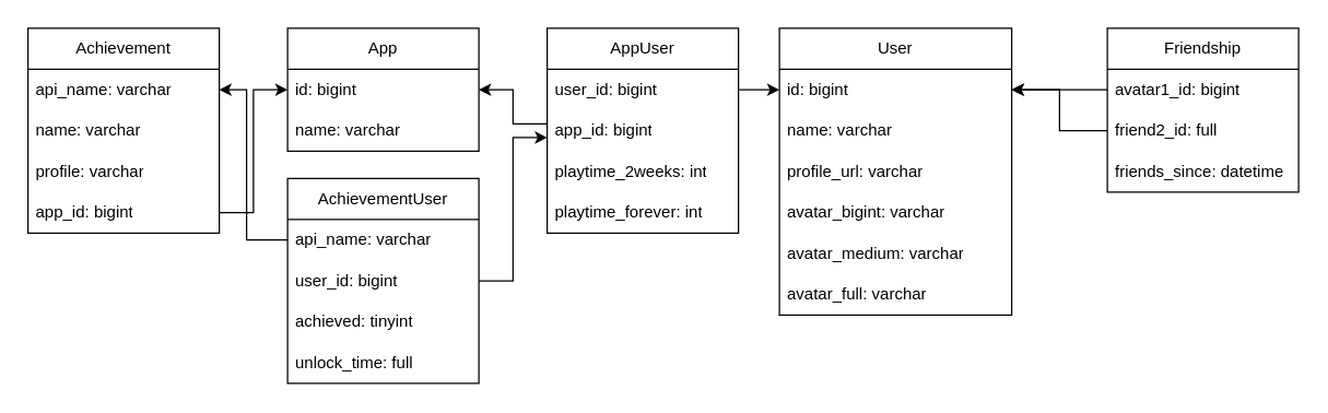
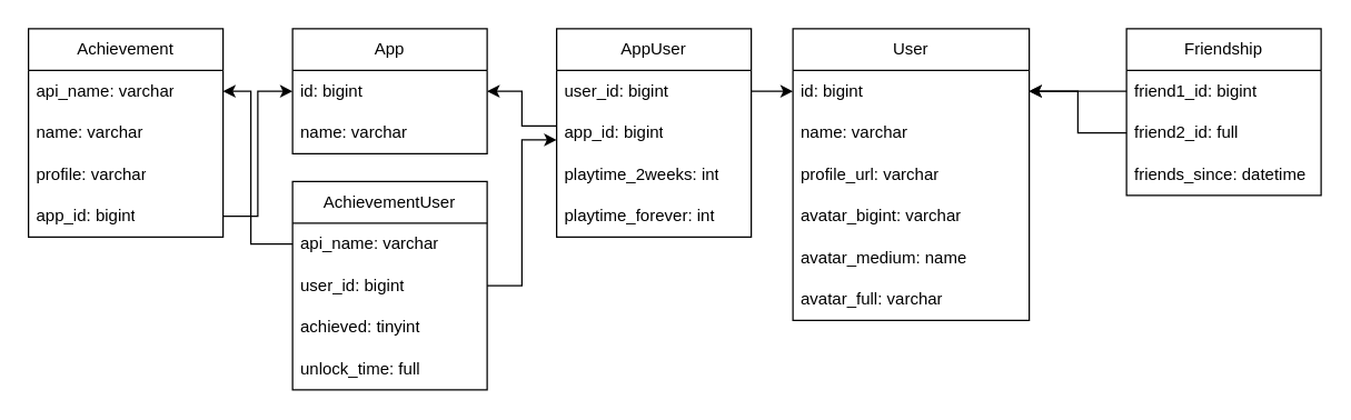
- <mxCell id="10" value="avatar1_id: bigint" style="text;strokeColor=none;fillColor=none;align=left;verticalAlign=middle;spacingLeft=4;spacingRight=4;overflow=hidden;points=[[0,0.5],[1,0.5]];portConstraint=eastwest;rotatable=0;whiteSpace=wrap;html=1;" vertex="1" parent="9"><mxGeometry y="30" width="140" height="30" as="geometry" /></mxCell>
+ <mxCell id="10" value="friend1_id: bigint" style="text;strokeColor=none;fillColor=none;align=left;verticalAlign=middle;spacingLeft=4;spacingRight=4;overflow=hidden;points=[[0,0.5],[1,0.5]];portConstraint=eastwest;rotatable=0;whiteSpace=wrap;html=1;" vertex="1" parent="9"><mxGeometry y="30" width="140" height="30" as="geometry" /></mxCell>
- <mxCell id="7" value="avatar_medium: varchar" style="text;strokeColor=none;fillColor=none;align=left;verticalAlign=middle;spacingLeft=4;spacingRight=4;overflow=hidden;points=[[0,0.5],[1,0.5]];portConstraint=eastwest;rotatable=0;whiteSpace=wrap;html=1;" vertex="1" parent="2"><mxGeometry y="150" width="170" height="30" as="geometry" /></mxCell>
+ <mxCell id="7" value="avatar_medium: name" style="text;strokeColor=none;fillColor=none;align=left;verticalAlign=middle;spacingLeft=4;spacingRight=4;overflow=hidden;points=[[0,0.5],[1,0.5]];portConstraint=eastwest;rotatable=0;whiteSpace=wrap;html=1;" vertex="1" parent="2"><mxGeometry y="150" width="170" height="30" as="geometry" /></mxCell>
